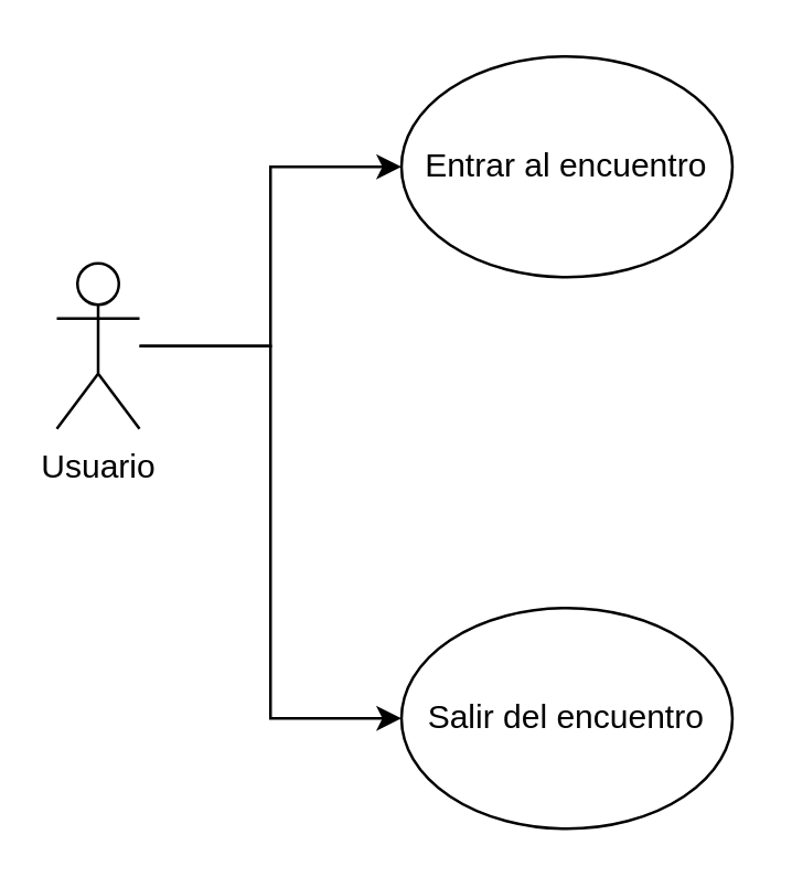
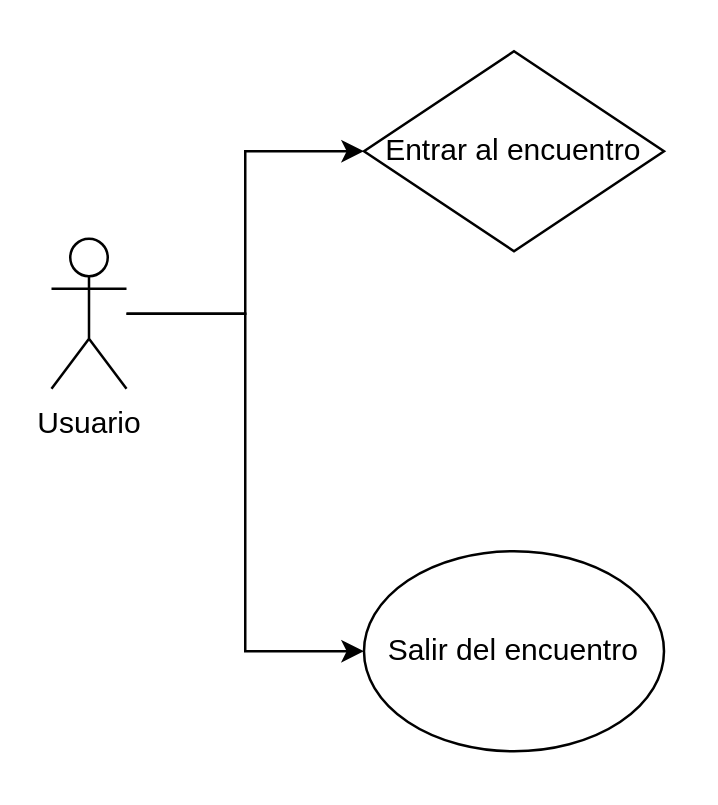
- <mxCell id="5" value="Entrar al encuentro" style="ellipse;whiteSpace=wrap;html=1;" vertex="1" parent="1"><mxGeometry x="145" y="20" width="120" height="80" as="geometry" /></mxCell>
+ <mxCell id="5" value="Entrar al encuentro" style="rhombus;whiteSpace=wrap;html=1;" vertex="1" parent="1"><mxGeometry x="145" y="20" width="120" height="80" as="geometry" /></mxCell>
